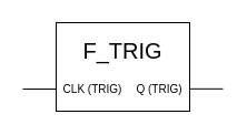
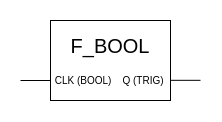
- <mxCell id="3" value="&lt;font style=&quot;font-size: 20px;&quot;&gt;F_TRIG&lt;/font&gt;" style="text;html=1;align=center;verticalAlign=middle;whiteSpace=wrap;rounded=0;" vertex="1" parent="1"><mxGeometry x="80" y="30" width="60" height="30" as="geometry" /></mxCell>
+ <mxCell id="3" value="&lt;font style=&quot;font-size: 20px;&quot;&gt;F_BOOL&lt;/font&gt;" style="text;html=1;align=center;verticalAlign=middle;whiteSpace=wrap;rounded=0;" vertex="1" parent="1"><mxGeometry x="80" y="30" width="60" height="30" as="geometry" /></mxCell>
- <mxCell id="6" value="&lt;span style=&quot;font-size: 10px;&quot;&gt;CLK (TRIG)&lt;/span&gt;" style="text;html=1;align=center;verticalAlign=middle;whiteSpace=wrap;rounded=0;" vertex="1" parent="1"><mxGeometry x="53" y="65" width="60" height="30" as="geometry" /></mxCell>
+ <mxCell id="6" value="&lt;span style=&quot;font-size: 10px;&quot;&gt;CLK (BOOL)&lt;/span&gt;" style="text;html=1;align=center;verticalAlign=middle;whiteSpace=wrap;rounded=0;" vertex="1" parent="1"><mxGeometry x="53" y="65" width="60" height="30" as="geometry" /></mxCell>
